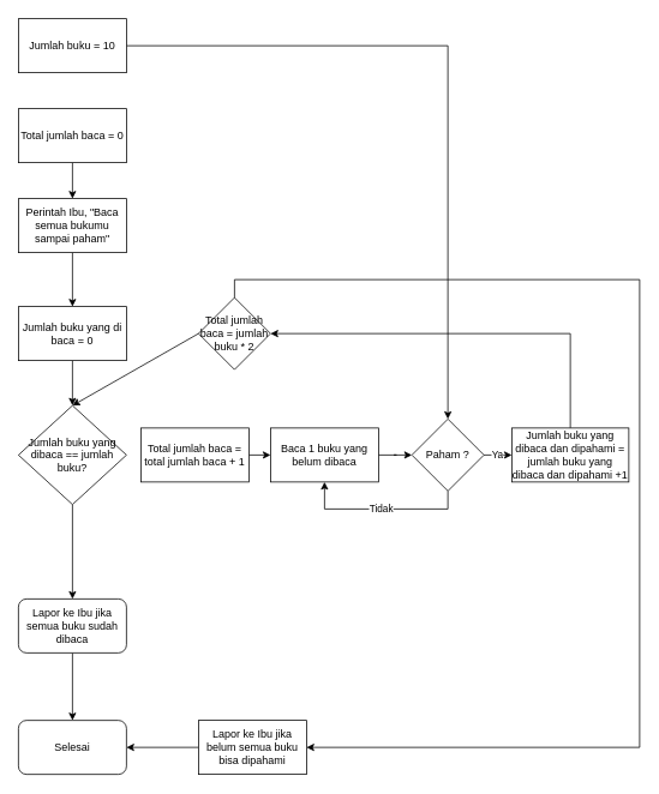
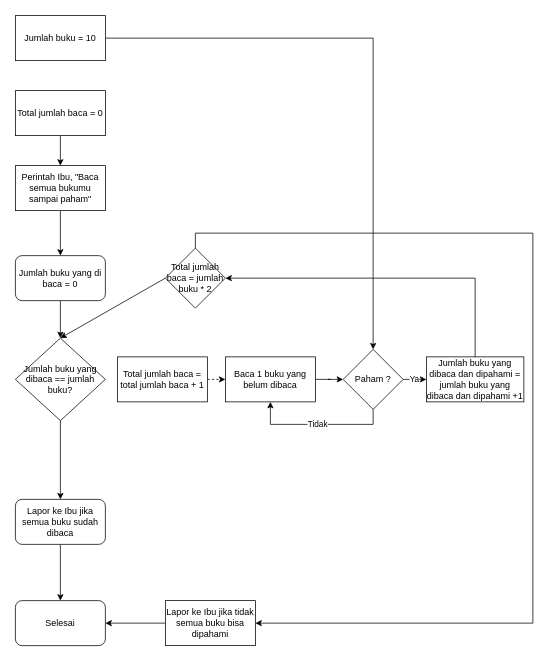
- <mxCell id="7" value="Jumlah buku yang di baca = 0" style="whiteSpace=wrap;html=1;rounded=0;" parent="1" vertex="1"><mxGeometry x="20" y="340" width="120" height="60" as="geometry" /></mxCell>
+ <mxCell id="7" value="Jumlah buku yang di baca = 0" style="whiteSpace=wrap;html=1;rounded=1;" parent="1" vertex="1"><mxGeometry x="20" y="340" width="120" height="60" as="geometry" /></mxCell>
- <mxCell id="22" style="edgeStyle=orthogonalEdgeStyle;rounded=0;orthogonalLoop=1;jettySize=auto;html=1;exitX=1;exitY=0.5;exitDx=0;exitDy=0;entryX=0;entryY=0.5;entryDx=0;entryDy=0;" edge="1" parent="1" source="23" target="11"><mxGeometry relative="1" as="geometry" /></mxCell>
+ <mxCell id="22" style="edgeStyle=orthogonalEdgeStyle;rounded=0;orthogonalLoop=1;jettySize=auto;html=1;exitX=1;exitY=0.5;exitDx=0;exitDy=0;entryX=0;entryY=0.5;entryDx=0;entryDy=0;dashed=1;" edge="1" parent="1" source="23" target="11"><mxGeometry relative="1" as="geometry" /></mxCell>
- <mxCell id="28" value="Lapor ke Ibu jika belum semua buku bisa dipahami" style="whiteSpace=wrap;html=1;rounded=0;" vertex="1" parent="1"><mxGeometry x="220" y="800" width="120" height="60" as="geometry" /></mxCell>
+ <mxCell id="28" value="Lapor ke Ibu jika tidak semua buku bisa dipahami" style="whiteSpace=wrap;html=1;rounded=0;" vertex="1" parent="1"><mxGeometry x="220" y="800" width="120" height="60" as="geometry" /></mxCell>
